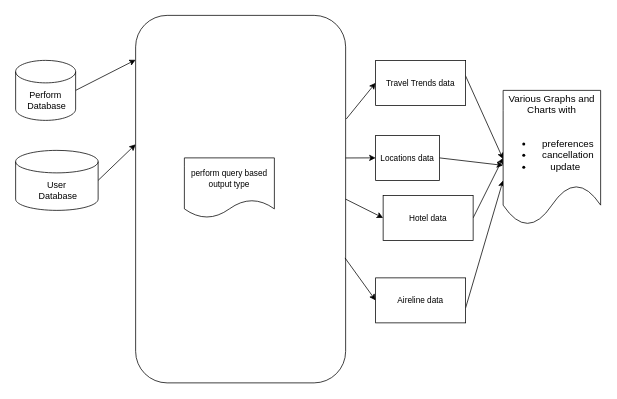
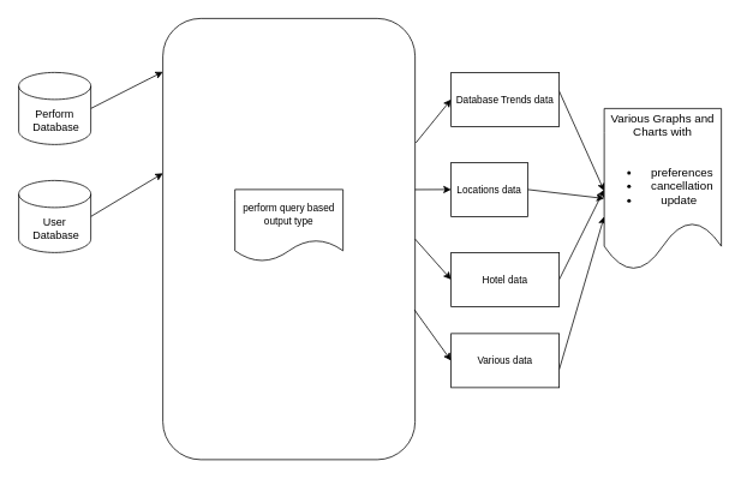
- <mxCell id="7" value="Travel Trends data" style="rounded=0;whiteSpace=wrap;html=1;fontFamily=Helvetica;fontSize=11;fontColor=default;" vertex="1" parent="1"><mxGeometry x="500" y="80" width="120" height="60" as="geometry" /></mxCell>
+ <mxCell id="7" value="Database Trends data" style="rounded=0;whiteSpace=wrap;html=1;fontFamily=Helvetica;fontSize=11;fontColor=default;" vertex="1" parent="1"><mxGeometry x="500" y="80" width="120" height="60" as="geometry" /></mxCell>
- <mxCell id="20" value="User&lt;br&gt;&amp;nbsp;Database" style="shape=cylinder3;whiteSpace=wrap;html=1;boundedLbl=1;backgroundOutline=1;size=15;" vertex="1" parent="1"><mxGeometry x="20" y="200" width="110" height="80" as="geometry" /></mxCell>
+ <mxCell id="20" value="User&lt;br&gt;&amp;nbsp;Database" style="shape=cylinder3;whiteSpace=wrap;html=1;boundedLbl=1;backgroundOutline=1;size=15;" vertex="1" parent="1"><mxGeometry x="20" y="200" width="80" height="80" as="geometry" /></mxCell>
- <mxCell id="18" value="perform query based output type" style="shape=document;whiteSpace=wrap;html=1;boundedLbl=1;fontFamily=Helvetica;fontSize=11;fontColor=default;" vertex="1" parent="1"><mxGeometry x="245" y="210" width="120" height="80" as="geometry" /></mxCell>
+ <mxCell id="18" value="perform query based output type" style="shape=document;whiteSpace=wrap;html=1;boundedLbl=1;fontFamily=Helvetica;fontSize=11;fontColor=default;" vertex="1" parent="1"><mxGeometry x="260" y="210" width="120" height="80" as="geometry" /></mxCell>
- <mxCell id="13" value="Hotel data" style="rounded=0;whiteSpace=wrap;html=1;fontFamily=Helvetica;fontSize=11;fontColor=default;" vertex="1" parent="1"><mxGeometry x="510" y="260" width="120" height="60" as="geometry" /></mxCell>
+ <mxCell id="13" value="Hotel data" style="rounded=0;whiteSpace=wrap;html=1;fontFamily=Helvetica;fontSize=11;fontColor=default;" vertex="1" parent="1"><mxGeometry x="500" y="280" width="120" height="60" as="geometry" /></mxCell>
- <mxCell id="16" value="Aireline data" style="rounded=0;whiteSpace=wrap;html=1;fontFamily=Helvetica;fontSize=11;fontColor=default;" vertex="1" parent="1"><mxGeometry x="500" y="370" width="120" height="60" as="geometry" /></mxCell>
+ <mxCell id="16" value="Various data" style="rounded=0;whiteSpace=wrap;html=1;fontFamily=Helvetica;fontSize=11;fontColor=default;" vertex="1" parent="1"><mxGeometry x="500" y="370" width="120" height="60" as="geometry" /></mxCell>
